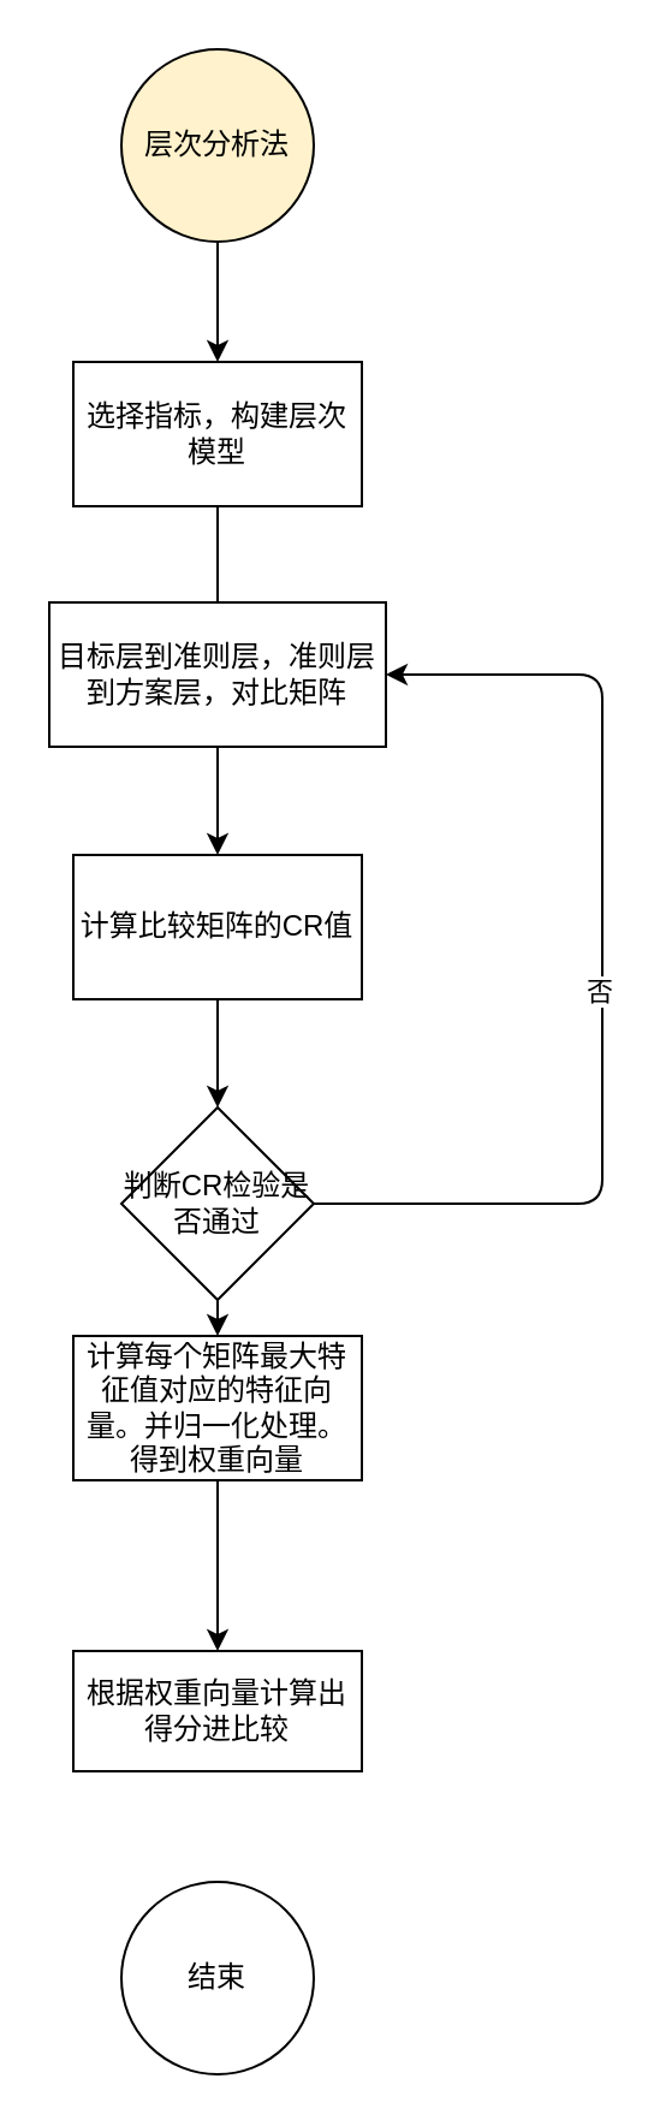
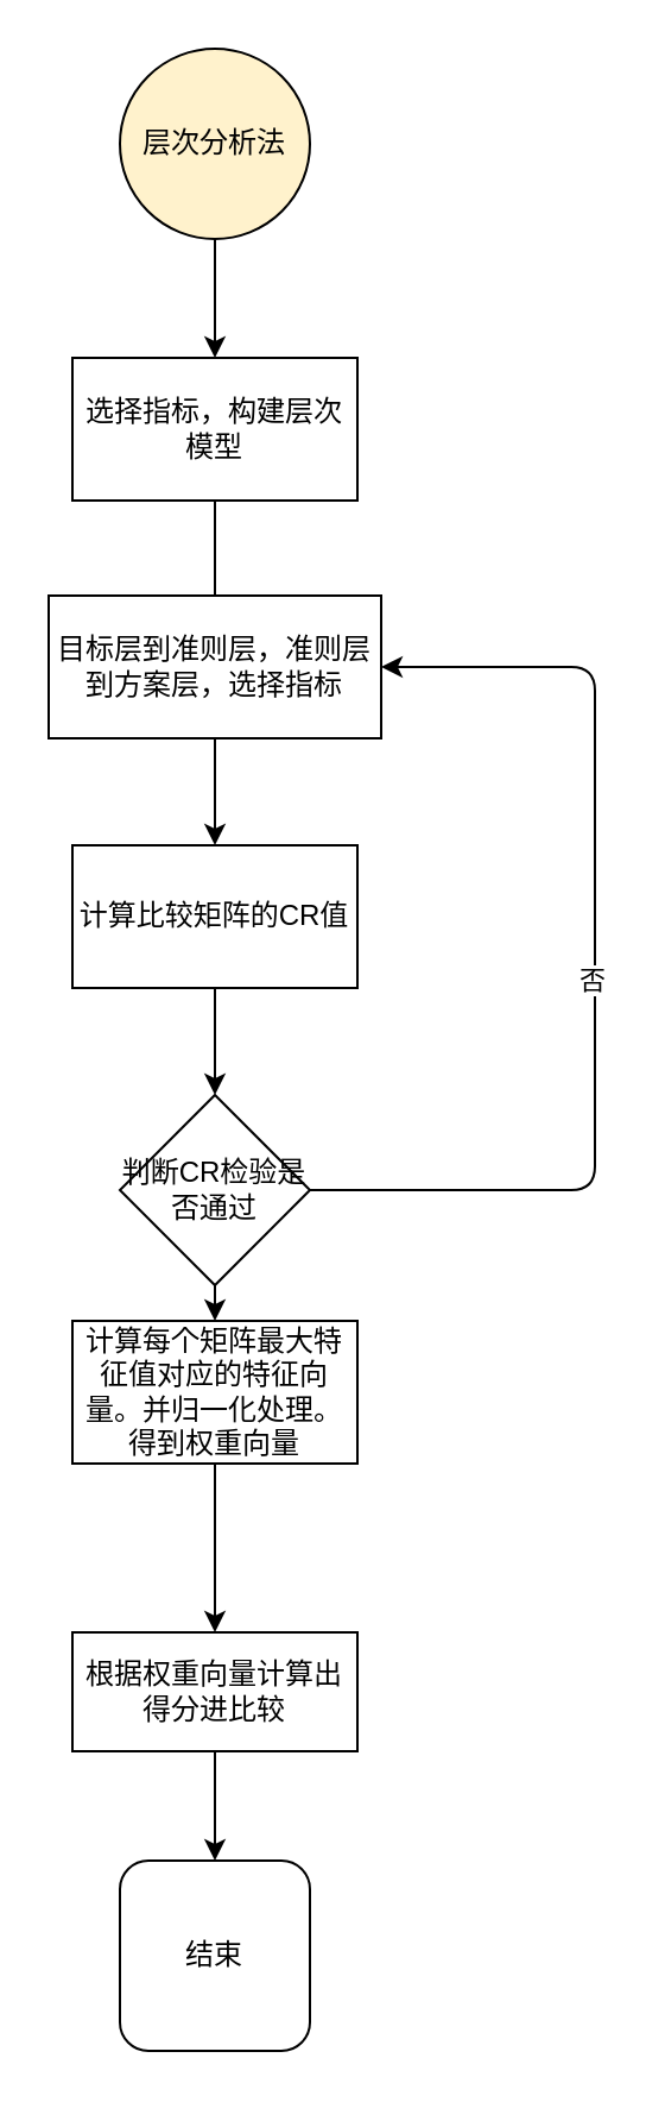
- <mxCell id="7" value="目标层到准则层，准则层到方案层，对比矩阵" style="whiteSpace=wrap;html=1;" parent="1" vertex="1"><mxGeometry x="20" y="250" width="140" height="60" as="geometry" /></mxCell>
+ <mxCell id="7" value="目标层到准则层，准则层到方案层，选择指标" style="whiteSpace=wrap;html=1;" parent="1" vertex="1"><mxGeometry x="20" y="250" width="140" height="60" as="geometry" /></mxCell>
+ <mxCell id="16" value="" style="edgeStyle=orthogonalEdgeStyle;html=1;" edge="1" parent="1" source="17" target="18"><mxGeometry relative="1" as="geometry" /></mxCell>
- <mxCell id="18" value="结束" style="ellipse;whiteSpace=wrap;html=1;" vertex="1" parent="1"><mxGeometry x="50" y="782" width="80" height="80" as="geometry" /></mxCell>
+ <mxCell id="18" value="结束" style="whiteSpace=wrap;html=1;rounded=1;" vertex="1" parent="1"><mxGeometry x="50" y="782" width="80" height="80" as="geometry" /></mxCell>
